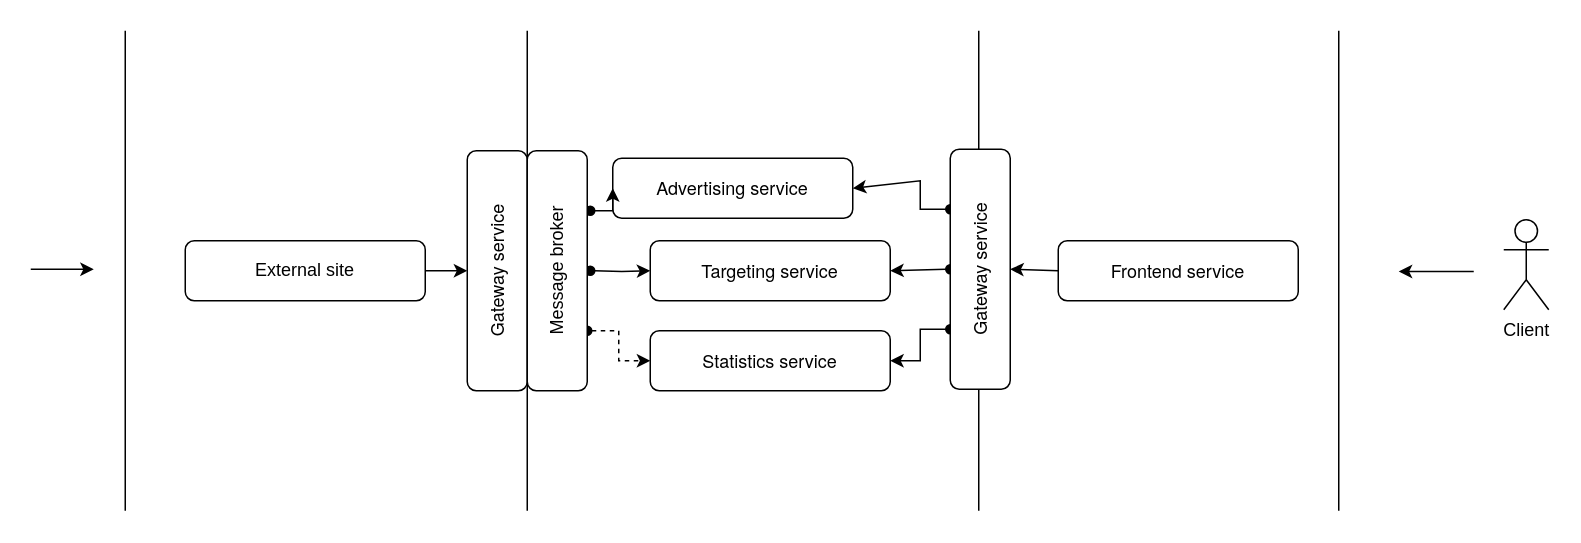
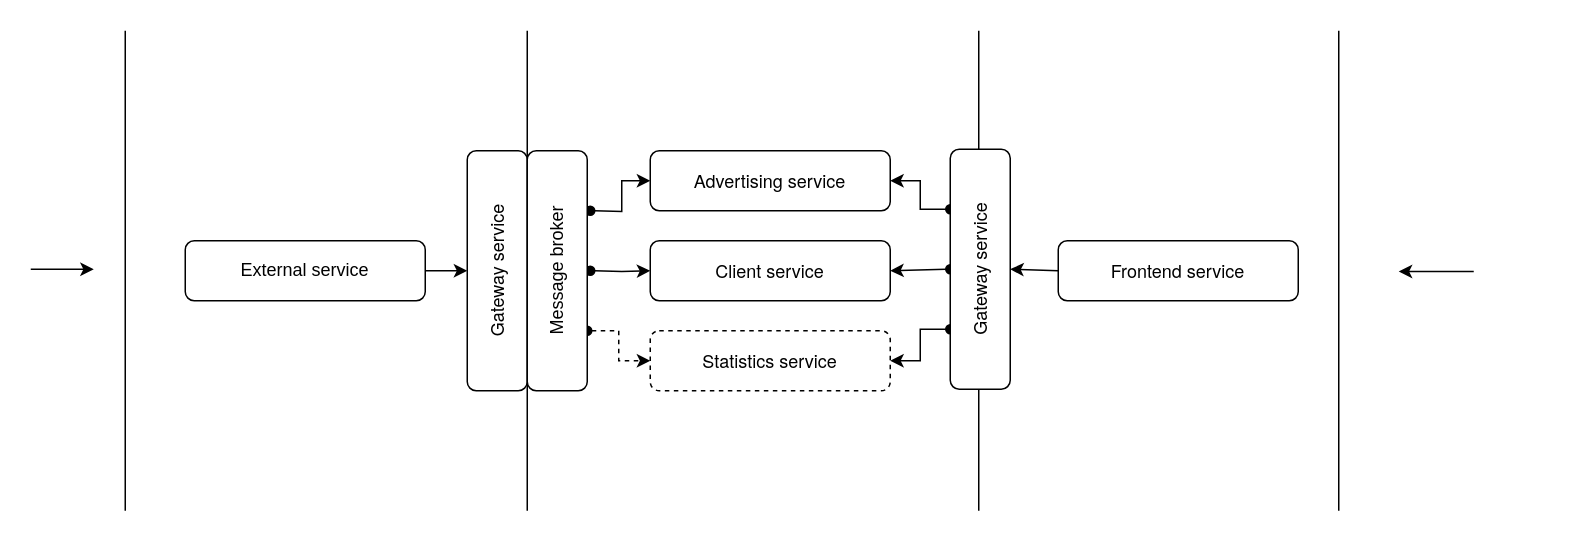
- <mxCell id="6" value="&lt;span style=&quot;font-family: &amp;#34;helvetica neue&amp;#34;&quot;&gt;Advertising service&lt;/span&gt;" style="rounded=1;whiteSpace=wrap;html=1;align=center;verticalAlign=middle;" vertex="1" parent="1"><mxGeometry x="408" y="105" width="160" height="40" as="geometry" /></mxCell>
+ <mxCell id="6" value="&lt;span style=&quot;font-family: &amp;#34;helvetica neue&amp;#34;&quot;&gt;Advertising service&lt;/span&gt;" style="rounded=1;whiteSpace=wrap;html=1;align=center;verticalAlign=middle;" vertex="1" parent="1"><mxGeometry x="433" y="100" width="160" height="40" as="geometry" /></mxCell>
- <mxCell id="5" value="Client" style="shape=umlActor;verticalLabelPosition=bottom;verticalAlign=top;html=1;outlineConnect=0;" vertex="1" parent="1"><mxGeometry x="1002" y="146" width="30" height="60" as="geometry" /></mxCell>
- <mxCell id="12" value="External site" style="rounded=1;whiteSpace=wrap;html=1;align=center;verticalAlign=middle;" vertex="1" parent="1"><mxGeometry x="123" y="160" width="160" height="40" as="geometry" /></mxCell>
+ <mxCell id="12" value="External service" style="rounded=1;whiteSpace=wrap;html=1;align=center;verticalAlign=middle;" vertex="1" parent="1"><mxGeometry x="123" y="160" width="160" height="40" as="geometry" /></mxCell>
- <mxCell id="9" value="&lt;span style=&quot;font-family: &amp;#34;helvetica neue&amp;#34; ; text-align: left&quot;&gt;Targeting service&lt;/span&gt;" style="rounded=1;whiteSpace=wrap;html=1;align=center;verticalAlign=middle;" vertex="1" parent="1"><mxGeometry x="433" y="160" width="160" height="40" as="geometry" /></mxCell>
+ <mxCell id="9" value="&lt;span style=&quot;font-family: &amp;#34;helvetica neue&amp;#34; ; text-align: left&quot;&gt;Client service&lt;/span&gt;" style="rounded=1;whiteSpace=wrap;html=1;align=center;verticalAlign=middle;" vertex="1" parent="1"><mxGeometry x="433" y="160" width="160" height="40" as="geometry" /></mxCell>
- <mxCell id="10" value="&lt;span style=&quot;font-family: &amp;#34;helvetica neue&amp;#34; ; text-align: left&quot;&gt;Statistics service&lt;/span&gt;" style="rounded=1;whiteSpace=wrap;html=1;align=center;verticalAlign=middle;" vertex="1" parent="1"><mxGeometry x="433" y="220" width="160" height="40" as="geometry" /></mxCell>
+ <mxCell id="10" value="&lt;span style=&quot;font-family: &amp;#34;helvetica neue&amp;#34; ; text-align: left&quot;&gt;Statistics service&lt;/span&gt;" style="rounded=1;whiteSpace=wrap;html=1;align=center;verticalAlign=middle;dashed=1;" vertex="1" parent="1"><mxGeometry x="433" y="220" width="160" height="40" as="geometry" /></mxCell>
